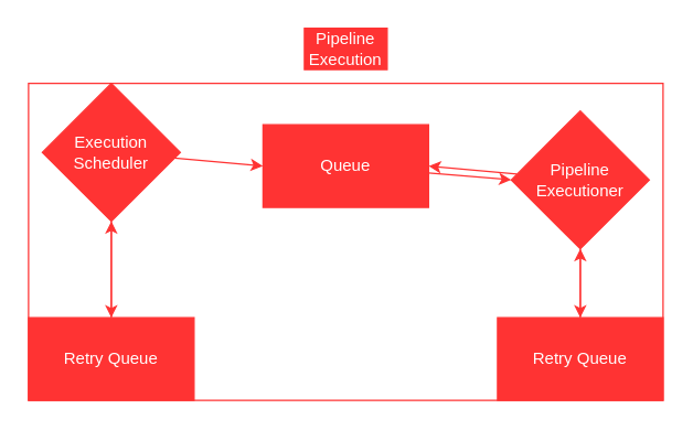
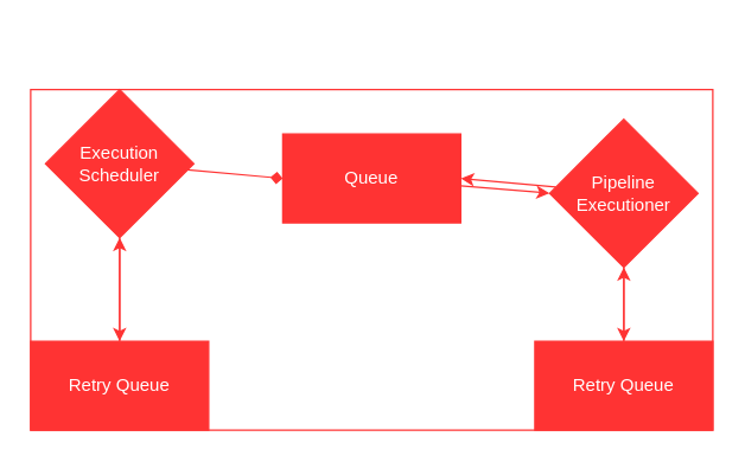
- <mxCell id="15" value="Pipeline Execution" style="text;html=1;strokeColor=#FF3333;fillColor=#FF3333;align=center;verticalAlign=middle;whiteSpace=wrap;rounded=0;labelBackgroundColor=none;fontColor=#FFFFFF;" vertex="1" parent="1"><mxGeometry x="220" y="20" width="60" height="30" as="geometry" /></mxCell>
- <mxCell id="5" style="edgeStyle=none;html=1;entryX=0;entryY=0.5;entryDx=0;entryDy=0;strokeColor=#FF3333;labelBackgroundColor=none;fontColor=#FFFFFF;" edge="1" parent="2" source="3" target="4"><mxGeometry relative="1" as="geometry" /></mxCell>
+ <mxCell id="5" style="edgeStyle=none;html=1;entryX=0;entryY=0.5;entryDx=0;entryDy=0;strokeColor=#FF3333;labelBackgroundColor=none;fontColor=#FFFFFF;endArrow=diamond;" edge="1" parent="2" source="3" target="4"><mxGeometry relative="1" as="geometry" /></mxCell>
